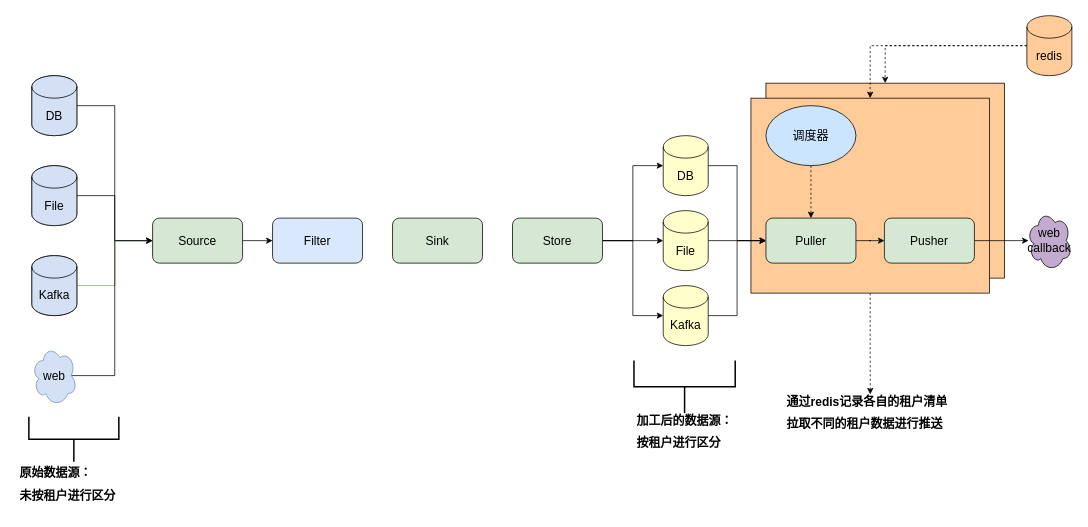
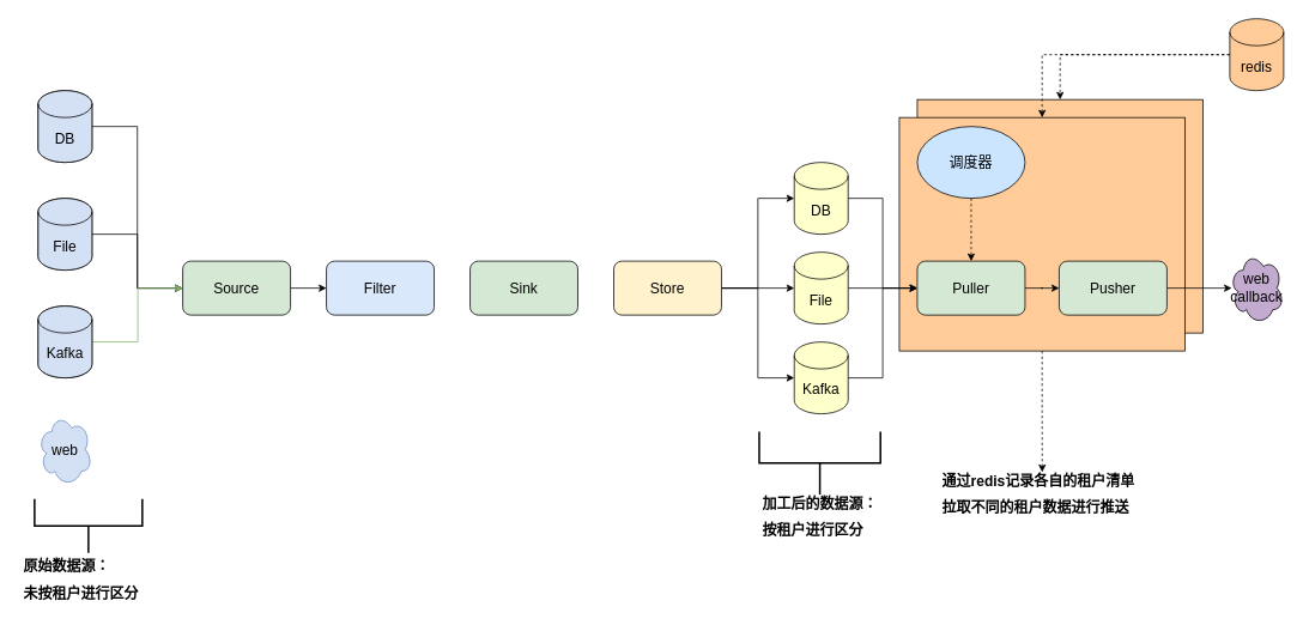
- <mxCell id="19" value="Store" style="whiteSpace=wrap;html=1;rounded=1;fillColor=#D5E8D4;fontSize=16;" vertex="1" parent="1"><mxGeometry x="683" y="290" width="120" height="60" as="geometry" /></mxCell>
+ <mxCell id="19" value="Store" style="whiteSpace=wrap;html=1;rounded=1;fillColor=#fff2cc;fontSize=16;" vertex="1" parent="1"><mxGeometry x="683" y="290" width="120" height="60" as="geometry" /></mxCell>
- <mxCell id="13" style="edgeStyle=orthogonalEdgeStyle;rounded=0;orthogonalLoop=1;jettySize=auto;html=1;exitX=0.875;exitY=0.5;exitDx=0;exitDy=0;exitPerimeter=0;entryX=0;entryY=0.5;entryDx=0;entryDy=0;fontSize=16;" edge="1" parent="1" source="14" target="6"><mxGeometry relative="1" as="geometry" /></mxCell>
